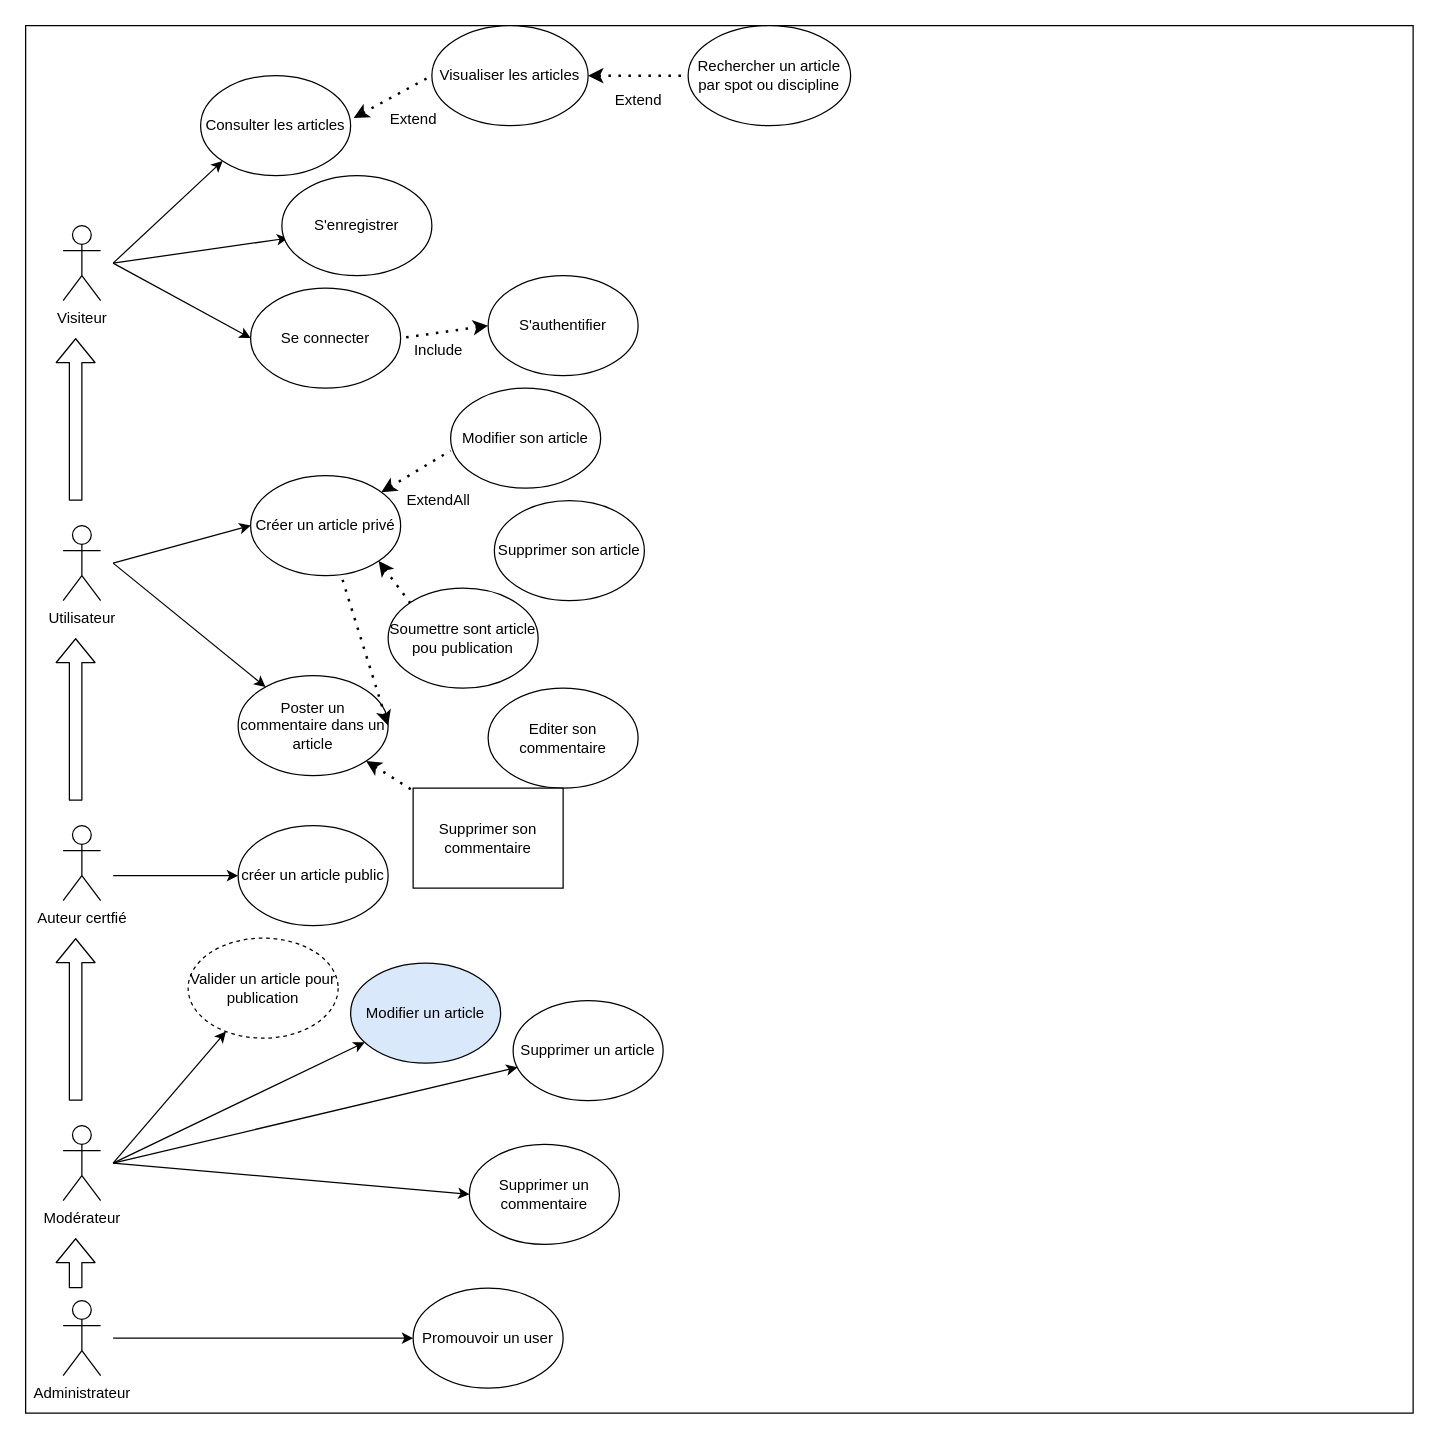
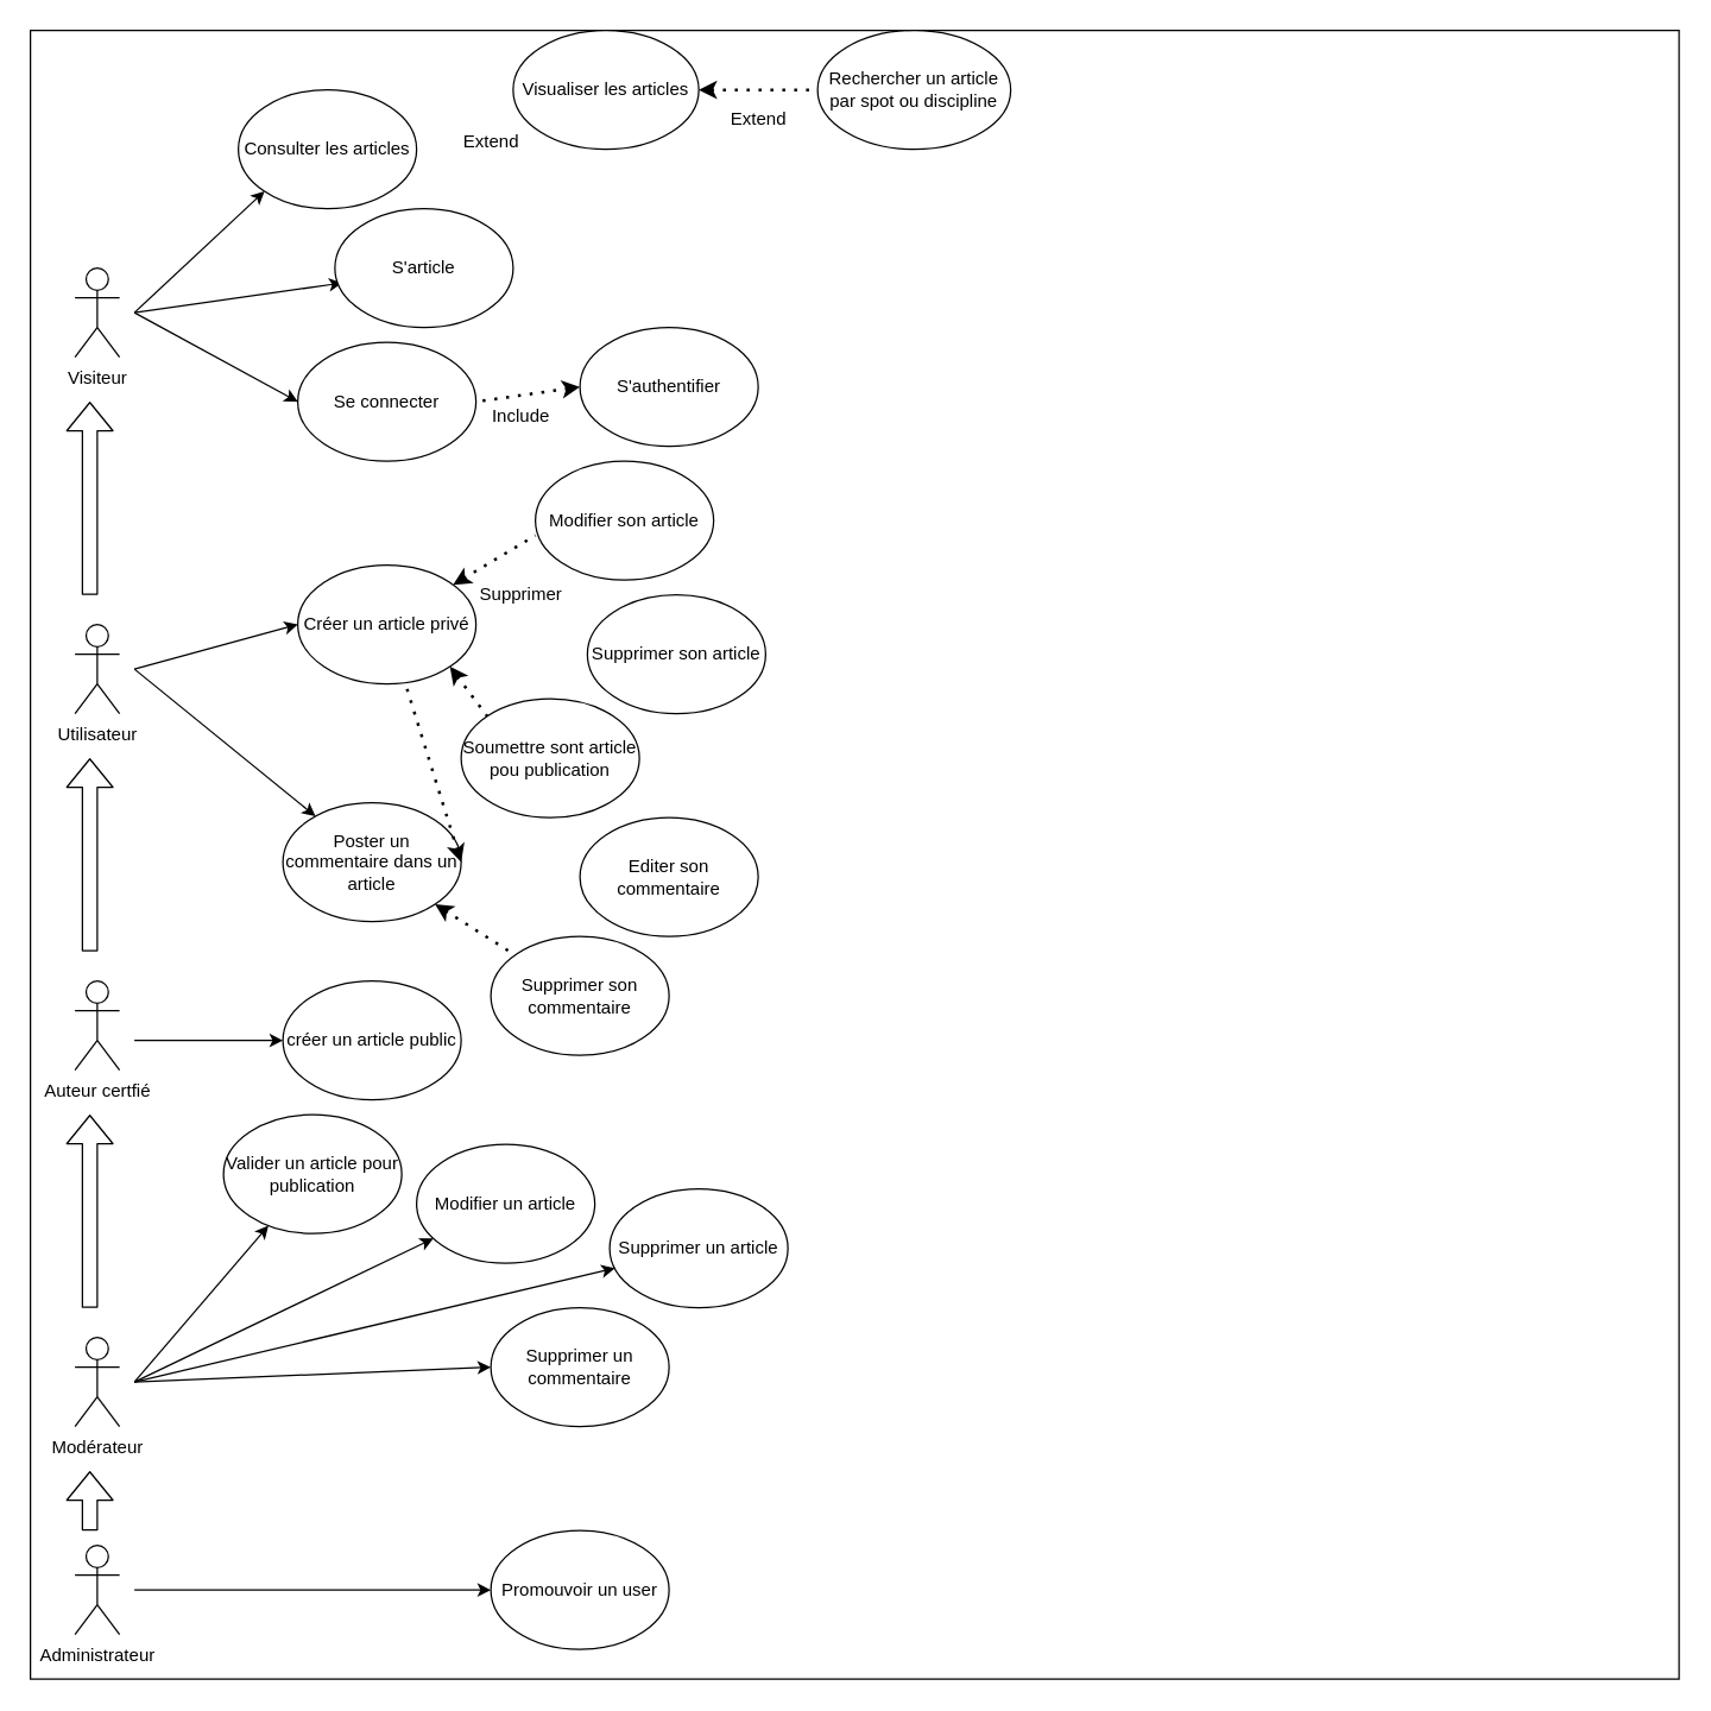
- <mxCell id="36" value="" style="endArrow=none;dashed=1;html=1;dashPattern=1 3;strokeWidth=2;startArrow=classic;startFill=1;entryX=0;entryY=0.5;entryDx=0;entryDy=0;exitX=1.02;exitY=0.423;exitDx=0;exitDy=0;exitPerimeter=0;" edge="1" parent="1" source="7" target="10"><mxGeometry width="50" height="50" relative="1" as="geometry"><mxPoint x="290" y="90" as="sourcePoint" /><mxPoint x="340" y="70" as="targetPoint" /></mxGeometry></mxCell>
- <mxCell id="8" value="S'enregistrer" style="ellipse;whiteSpace=wrap;html=1;" parent="1" vertex="1"><mxGeometry x="225" y="140" width="120" height="80" as="geometry" /></mxCell>
+ <mxCell id="8" value="S'article" style="ellipse;whiteSpace=wrap;html=1;" parent="1" vertex="1"><mxGeometry x="225" y="140" width="120" height="80" as="geometry" /></mxCell>
- <mxCell id="45" value="ExtendAll" style="text;html=1;align=center;verticalAlign=middle;resizable=0;points=[];autosize=1;strokeColor=none;fillColor=none;" vertex="1" parent="1"><mxGeometry x="315" y="385" width="70" height="30" as="geometry" /></mxCell>
+ <mxCell id="45" value="Supprimer" style="text;html=1;align=center;verticalAlign=middle;resizable=0;points=[];autosize=1;strokeColor=none;fillColor=none;" vertex="1" parent="1"><mxGeometry x="315" y="385" width="70" height="30" as="geometry" /></mxCell>
- <mxCell id="20" value="Supprimer son commentaire" style="whiteSpace=wrap;html=1;rounded=0;" parent="1" vertex="1"><mxGeometry x="330" y="630" width="120" height="80" as="geometry" /></mxCell>
+ <mxCell id="20" value="Supprimer son commentaire" style="ellipse;whiteSpace=wrap;html=1;" parent="1" vertex="1"><mxGeometry x="330" y="630" width="120" height="80" as="geometry" /></mxCell>
- <mxCell id="25" value="Valider un article pour publication" style="ellipse;whiteSpace=wrap;html=1;dashed=1;" parent="1" vertex="1"><mxGeometry x="150" y="750" width="120" height="80" as="geometry" /></mxCell>
+ <mxCell id="25" value="Valider un article pour publication" style="ellipse;whiteSpace=wrap;html=1;" parent="1" vertex="1"><mxGeometry x="150" y="750" width="120" height="80" as="geometry" /></mxCell>
- <mxCell id="26" value="Modifier un article" style="ellipse;whiteSpace=wrap;html=1;fillColor=#dae8fc;" parent="1" vertex="1"><mxGeometry x="280" y="770" width="120" height="80" as="geometry" /></mxCell>
+ <mxCell id="26" value="Modifier un article" style="ellipse;whiteSpace=wrap;html=1;" parent="1" vertex="1"><mxGeometry x="280" y="770" width="120" height="80" as="geometry" /></mxCell>
- <mxCell id="28" value="Supprimer un commentaire" style="ellipse;whiteSpace=wrap;html=1;" parent="1" vertex="1"><mxGeometry x="375" y="915" width="120" height="80" as="geometry" /></mxCell>
+ <mxCell id="28" value="Supprimer un commentaire" style="ellipse;whiteSpace=wrap;html=1;" parent="1" vertex="1"><mxGeometry x="330" y="880" width="120" height="80" as="geometry" /></mxCell>
